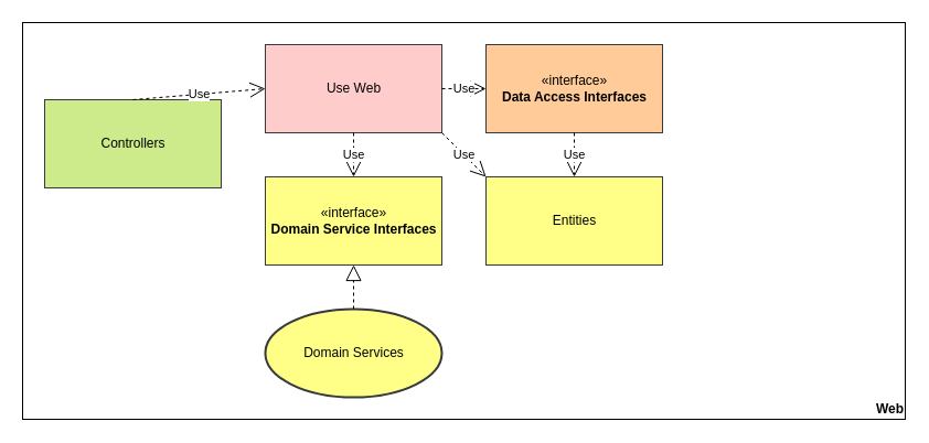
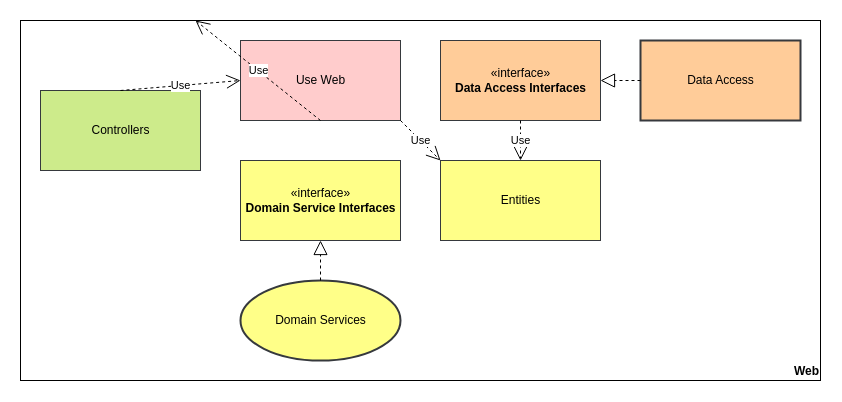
- <mxCell id="11" value="Use" style="endArrow=open;endSize=12;dashed=1;html=1;entryX=0;entryY=0.5;entryDx=0;entryDy=0;exitX=1;exitY=0.5;exitDx=0;exitDy=0;" parent="1" source="4" target="9" edge="1"><mxGeometry width="160" relative="1" as="geometry"><mxPoint x="420" y="140" as="sourcePoint" /><mxPoint x="250" y="90" as="targetPoint" /></mxGeometry></mxCell>
+ <mxCell id="10" value="" style="endArrow=block;dashed=1;endFill=0;endSize=12;html=1;exitX=0;exitY=0.5;exitDx=0;exitDy=0;" parent="1" source="5" target="9" edge="1"><mxGeometry width="160" relative="1" as="geometry"><mxPoint x="470" y="400" as="sourcePoint" /><mxPoint x="630" y="400" as="targetPoint" /></mxGeometry></mxCell>
+ <mxCell id="5" value="Data Access" style="html=1;fillColor=#ffcc99;strokeColor=#36393d;strokeWidth=2;" parent="1" vertex="1"><mxGeometry x="640" y="40" width="160" height="80" as="geometry" /></mxCell>
- <mxCell id="8" value="Use" style="endArrow=open;endSize=12;dashed=1;html=1;exitX=0.5;exitY=1;exitDx=0;exitDy=0;" parent="1" source="4" target="13" edge="1"><mxGeometry width="160" relative="1" as="geometry"><mxPoint x="360" y="39.5" as="sourcePoint" /><mxPoint x="520" y="39.5" as="targetPoint" /></mxGeometry></mxCell>
+ <mxCell id="8" value="Use" style="endArrow=open;endSize=12;dashed=1;html=1;exitX=0.5;exitY=1;exitDx=0;exitDy=0;" parent="1" source="4" target="2" edge="1"><mxGeometry width="160" relative="1" as="geometry"><mxPoint x="360" y="39.5" as="sourcePoint" /><mxPoint x="520" y="39.5" as="targetPoint" /></mxGeometry></mxCell>
